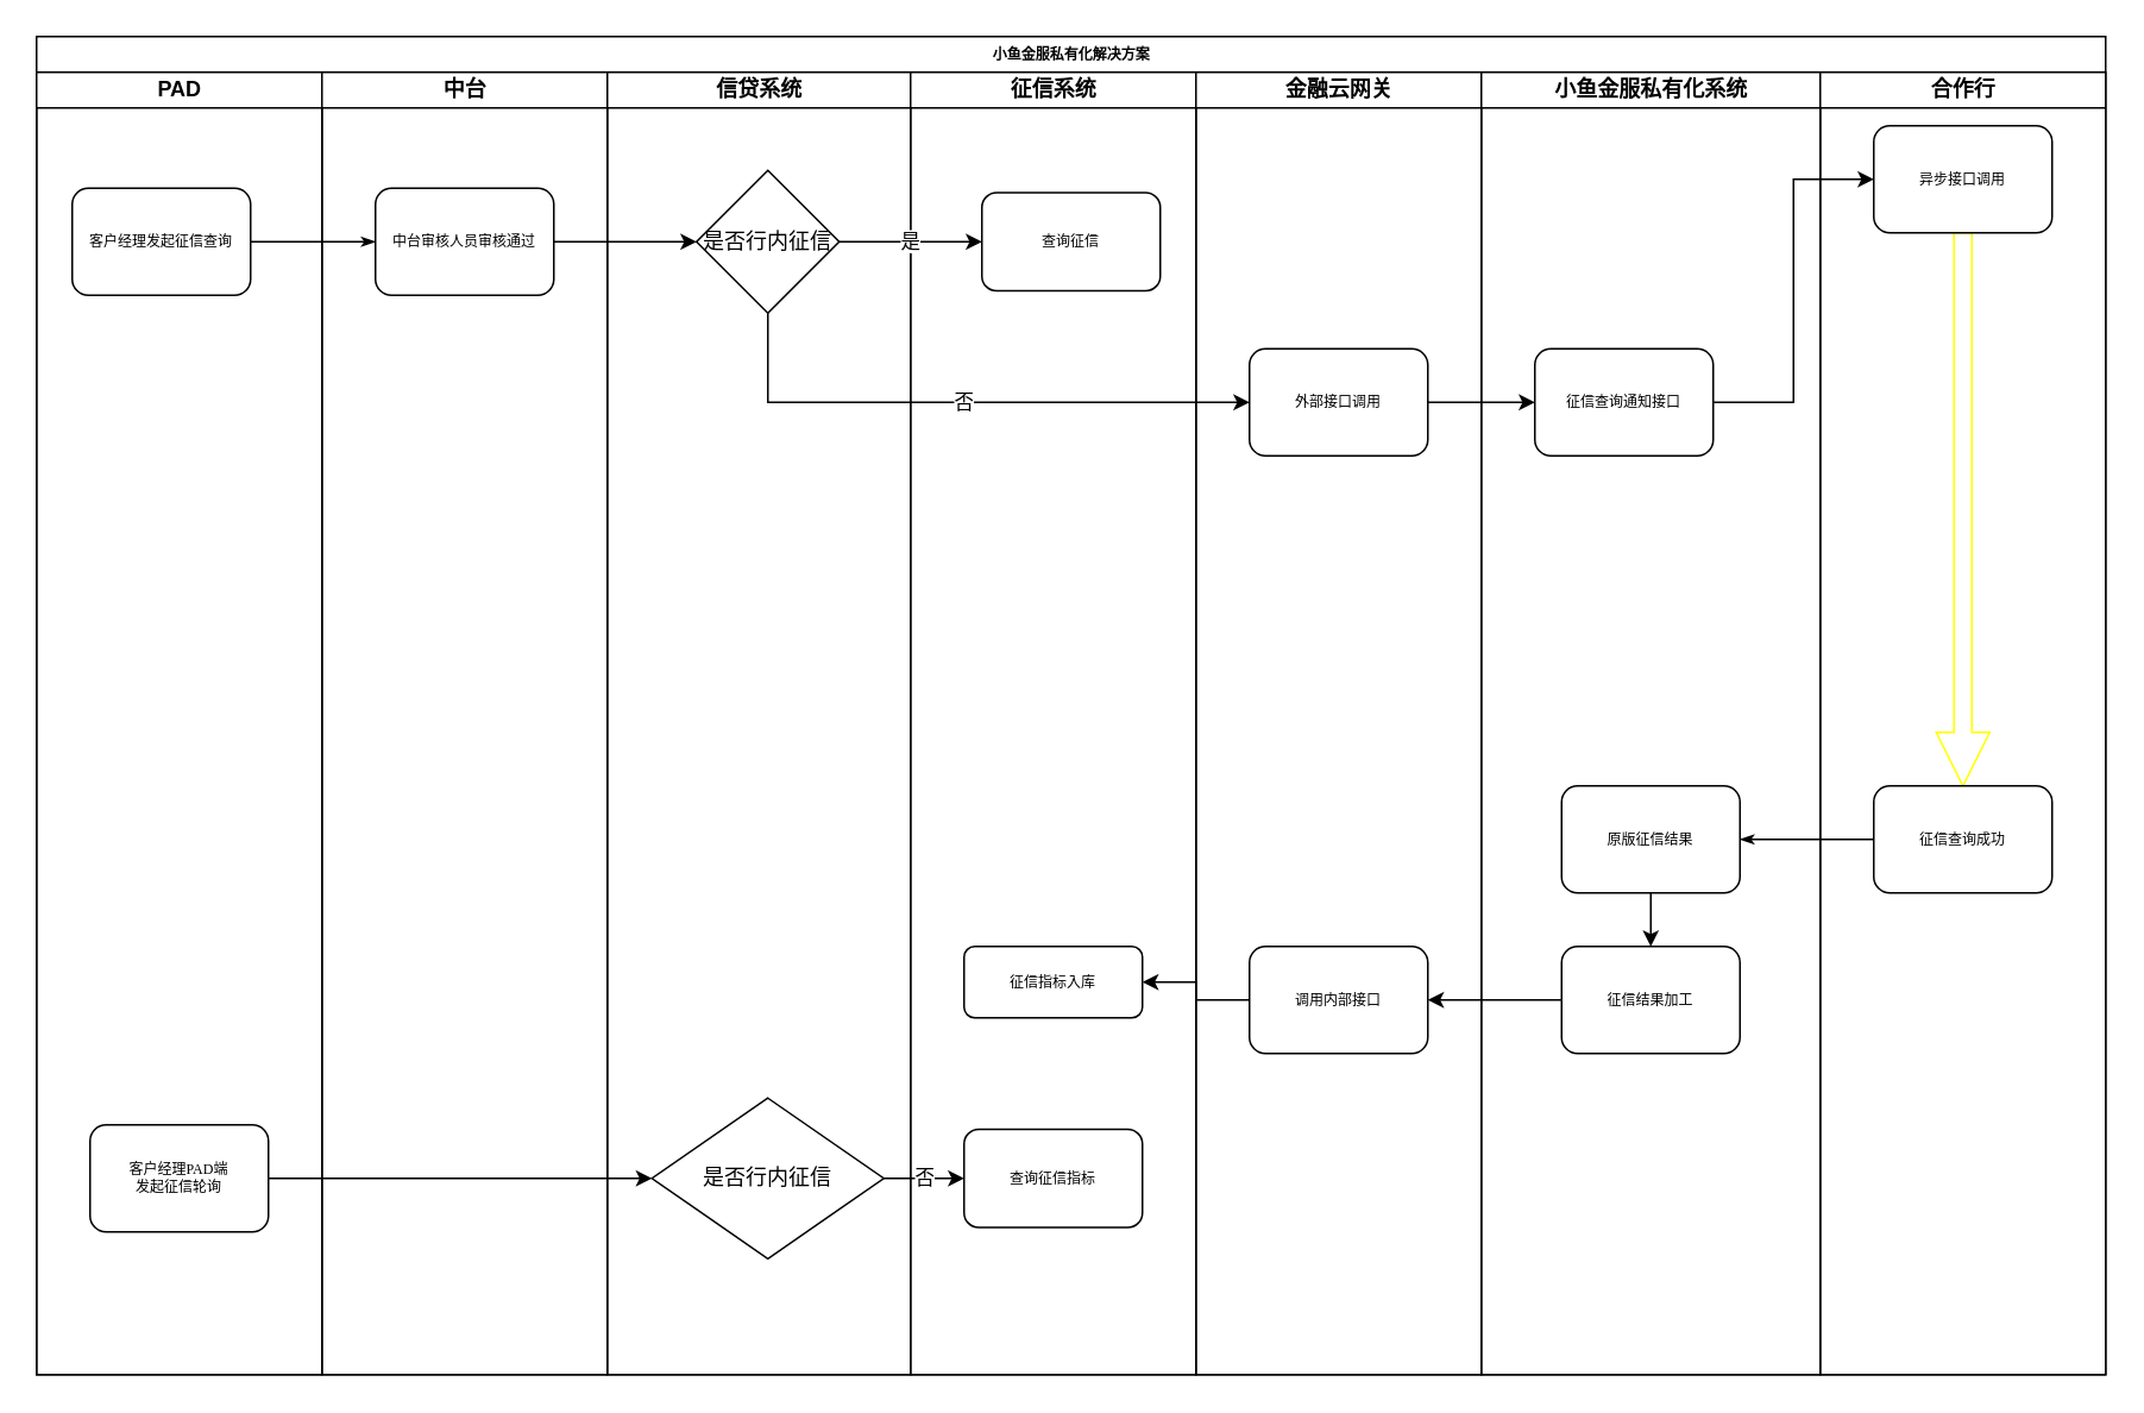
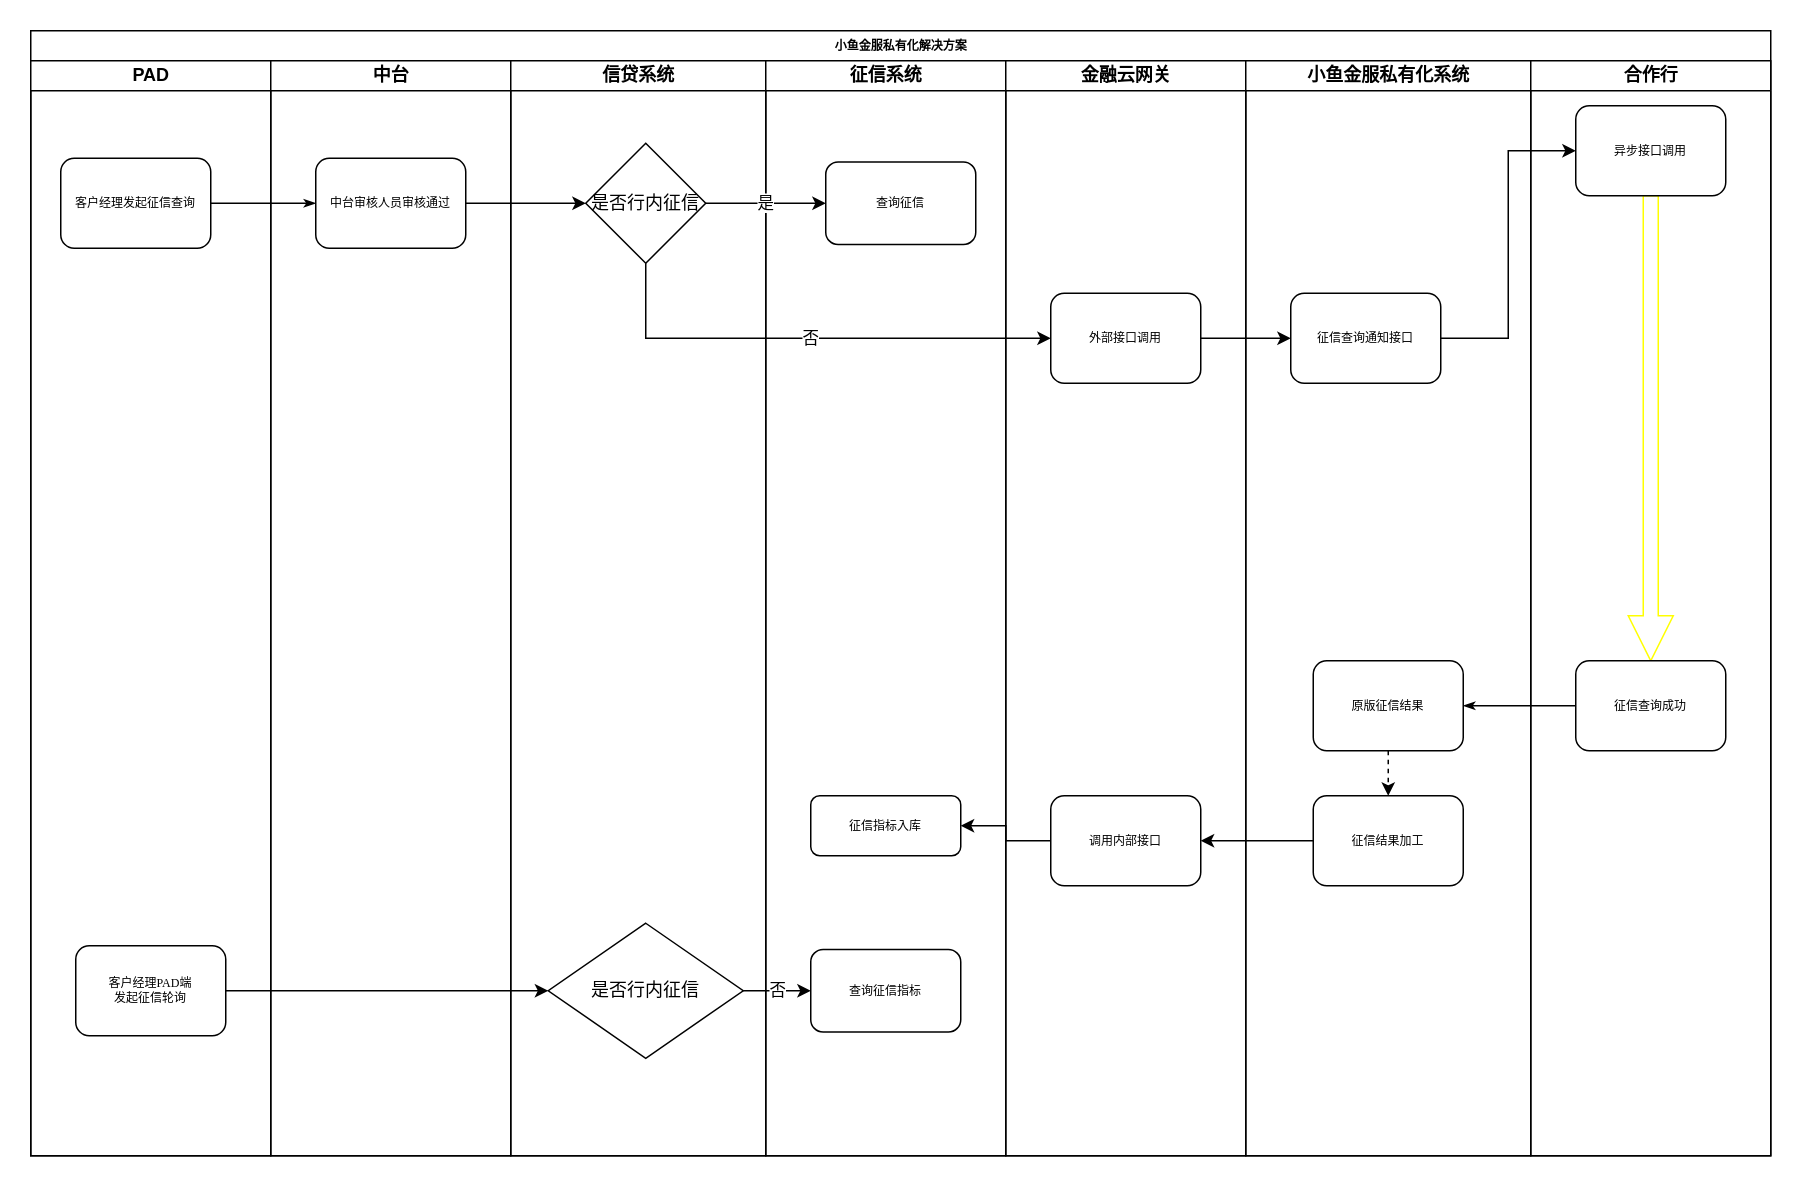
- <mxCell id="22" style="edgeStyle=orthogonalEdgeStyle;rounded=0;orthogonalLoop=1;jettySize=auto;html=1;exitX=0.5;exitY=1;exitDx=0;exitDy=0;entryX=0.5;entryY=0;entryDx=0;entryDy=0;" edge="1" parent="20" source="23" target="24"><mxGeometry relative="1" as="geometry" /></mxCell>
+ <mxCell id="22" style="edgeStyle=orthogonalEdgeStyle;rounded=0;orthogonalLoop=1;jettySize=auto;html=1;exitX=0.5;exitY=1;exitDx=0;exitDy=0;entryX=0.5;entryY=0;entryDx=0;entryDy=0;dashed=1;" edge="1" parent="20" source="23" target="24"><mxGeometry relative="1" as="geometry" /></mxCell>
